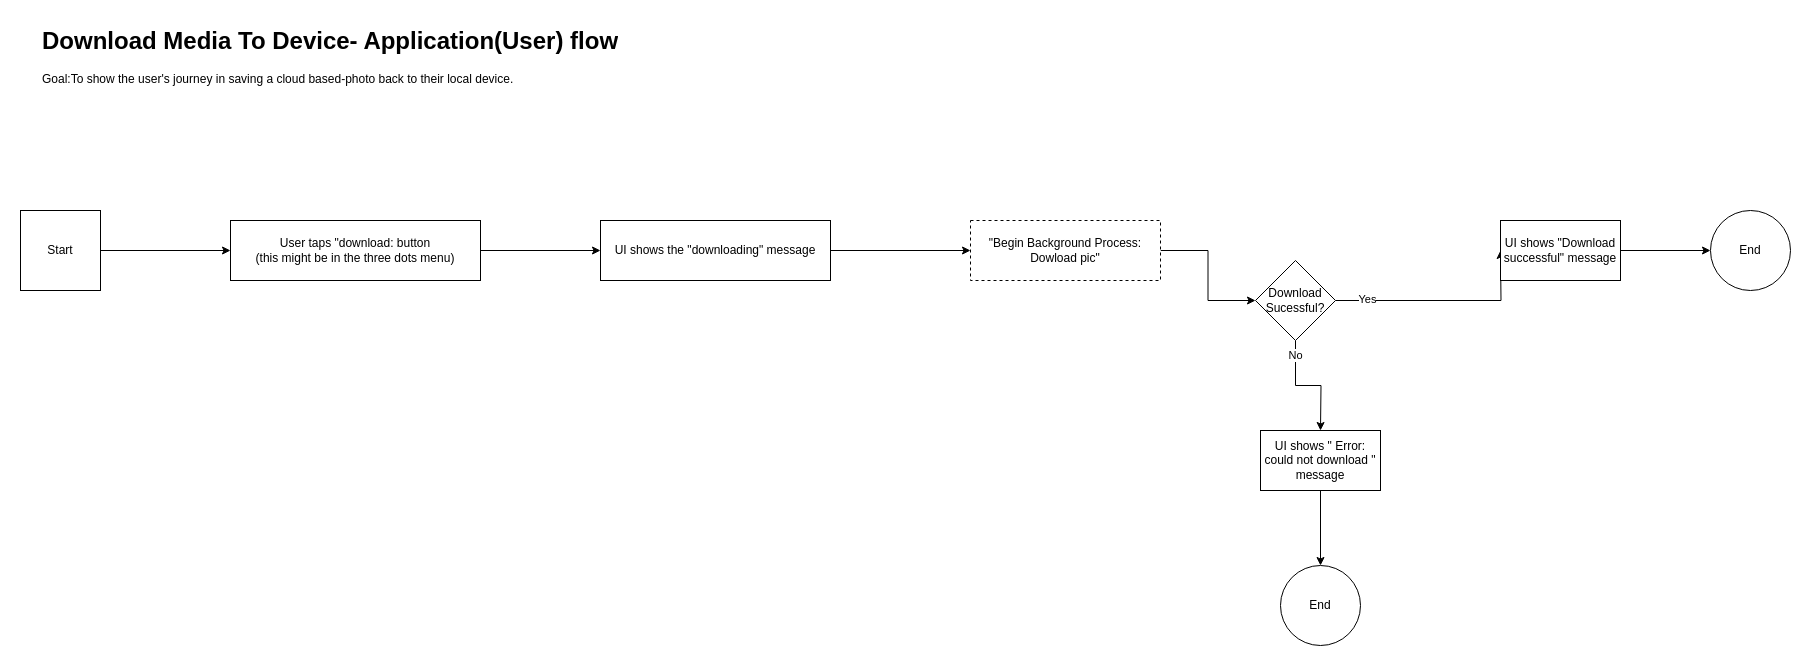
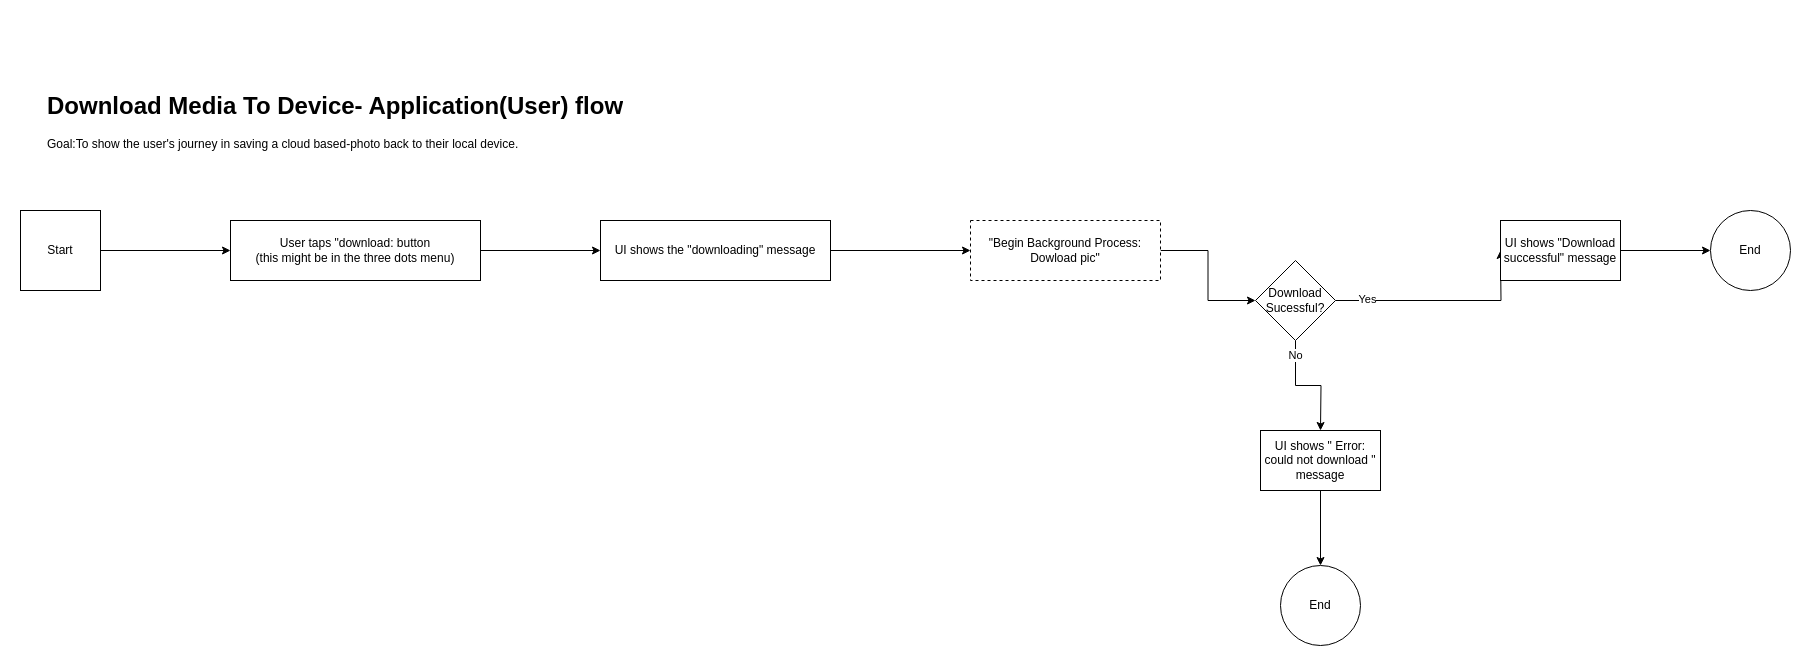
- <mxCell id="2" value="&lt;h1 style=&quot;margin-top: 0px;&quot;&gt;Download Media To Device- Application(User) flow&lt;/h1&gt;&lt;p&gt;Goal:To show the user's journey in saving a cloud based-photo back to their local device.&lt;/p&gt;" style="text;html=1;whiteSpace=wrap;overflow=hidden;rounded=0;" vertex="1" parent="1"><mxGeometry x="40" y="20" width="610" height="100" as="geometry" /></mxCell>
+ <mxCell id="2" value="&lt;h1 style=&quot;margin-top: 0px;&quot;&gt;Download Media To Device- Application(User) flow&lt;/h1&gt;&lt;p&gt;Goal:To show the user's journey in saving a cloud based-photo back to their local device.&lt;/p&gt;" style="text;html=1;whiteSpace=wrap;overflow=hidden;rounded=0;" vertex="1" parent="1"><mxGeometry x="45" y="85" width="610" height="100" as="geometry" /></mxCell>
